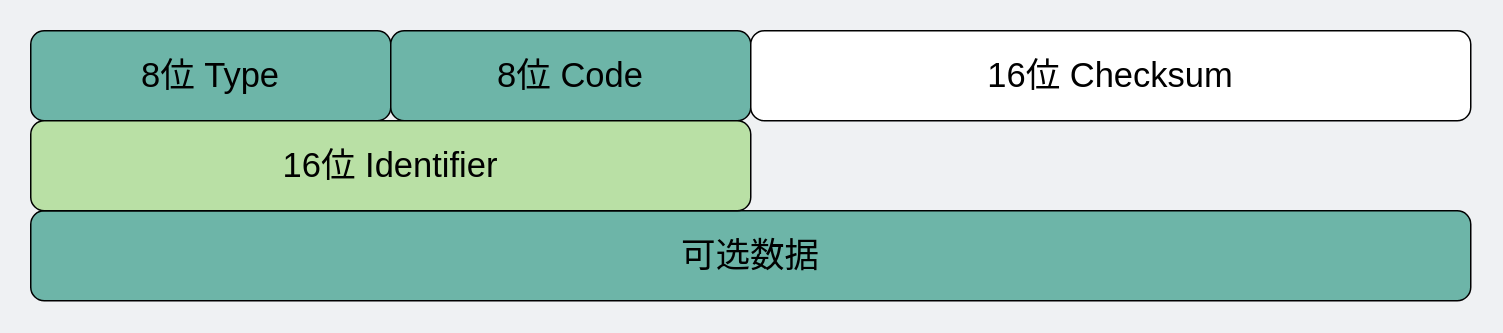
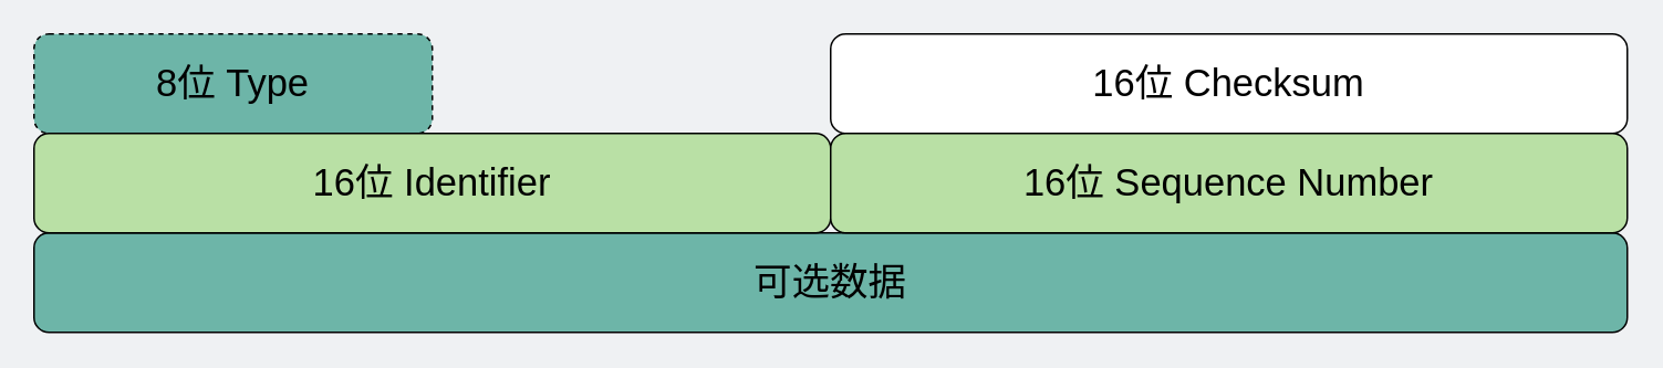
- <mxCell id="3" value="&lt;font style=&quot;font-size: 23px&quot;&gt;8位 Type&lt;/font&gt;" style="rounded=1;whiteSpace=wrap;html=1;fontSize=23;fillColor=#6DB5A8;" vertex="1" parent="1"><mxGeometry x="20" y="20" width="240" height="60" as="geometry" /></mxCell>
+ <mxCell id="3" value="&lt;font style=&quot;font-size: 23px&quot;&gt;8位 Type&lt;/font&gt;" style="rounded=1;whiteSpace=wrap;html=1;fontSize=23;fillColor=#6DB5A8;dashed=1;" vertex="1" parent="1"><mxGeometry x="20" y="20" width="240" height="60" as="geometry" /></mxCell>
- <mxCell id="4" value="&lt;font style=&quot;font-size: 23px&quot;&gt;8位 Code&lt;/font&gt;" style="rounded=1;whiteSpace=wrap;html=1;fontSize=23;fillColor=#6DB5A8;" vertex="1" parent="1"><mxGeometry x="260" y="20" width="240" height="60" as="geometry" /></mxCell>
+ <mxCell id="7" value="&lt;font style=&quot;font-size: 23px&quot;&gt;16位 Sequence Number&lt;/font&gt;" style="rounded=1;whiteSpace=wrap;html=1;fontSize=23;fillColor=#B9E0A5;" vertex="1" parent="1"><mxGeometry x="500" y="80" width="480" height="60" as="geometry" /></mxCell>
